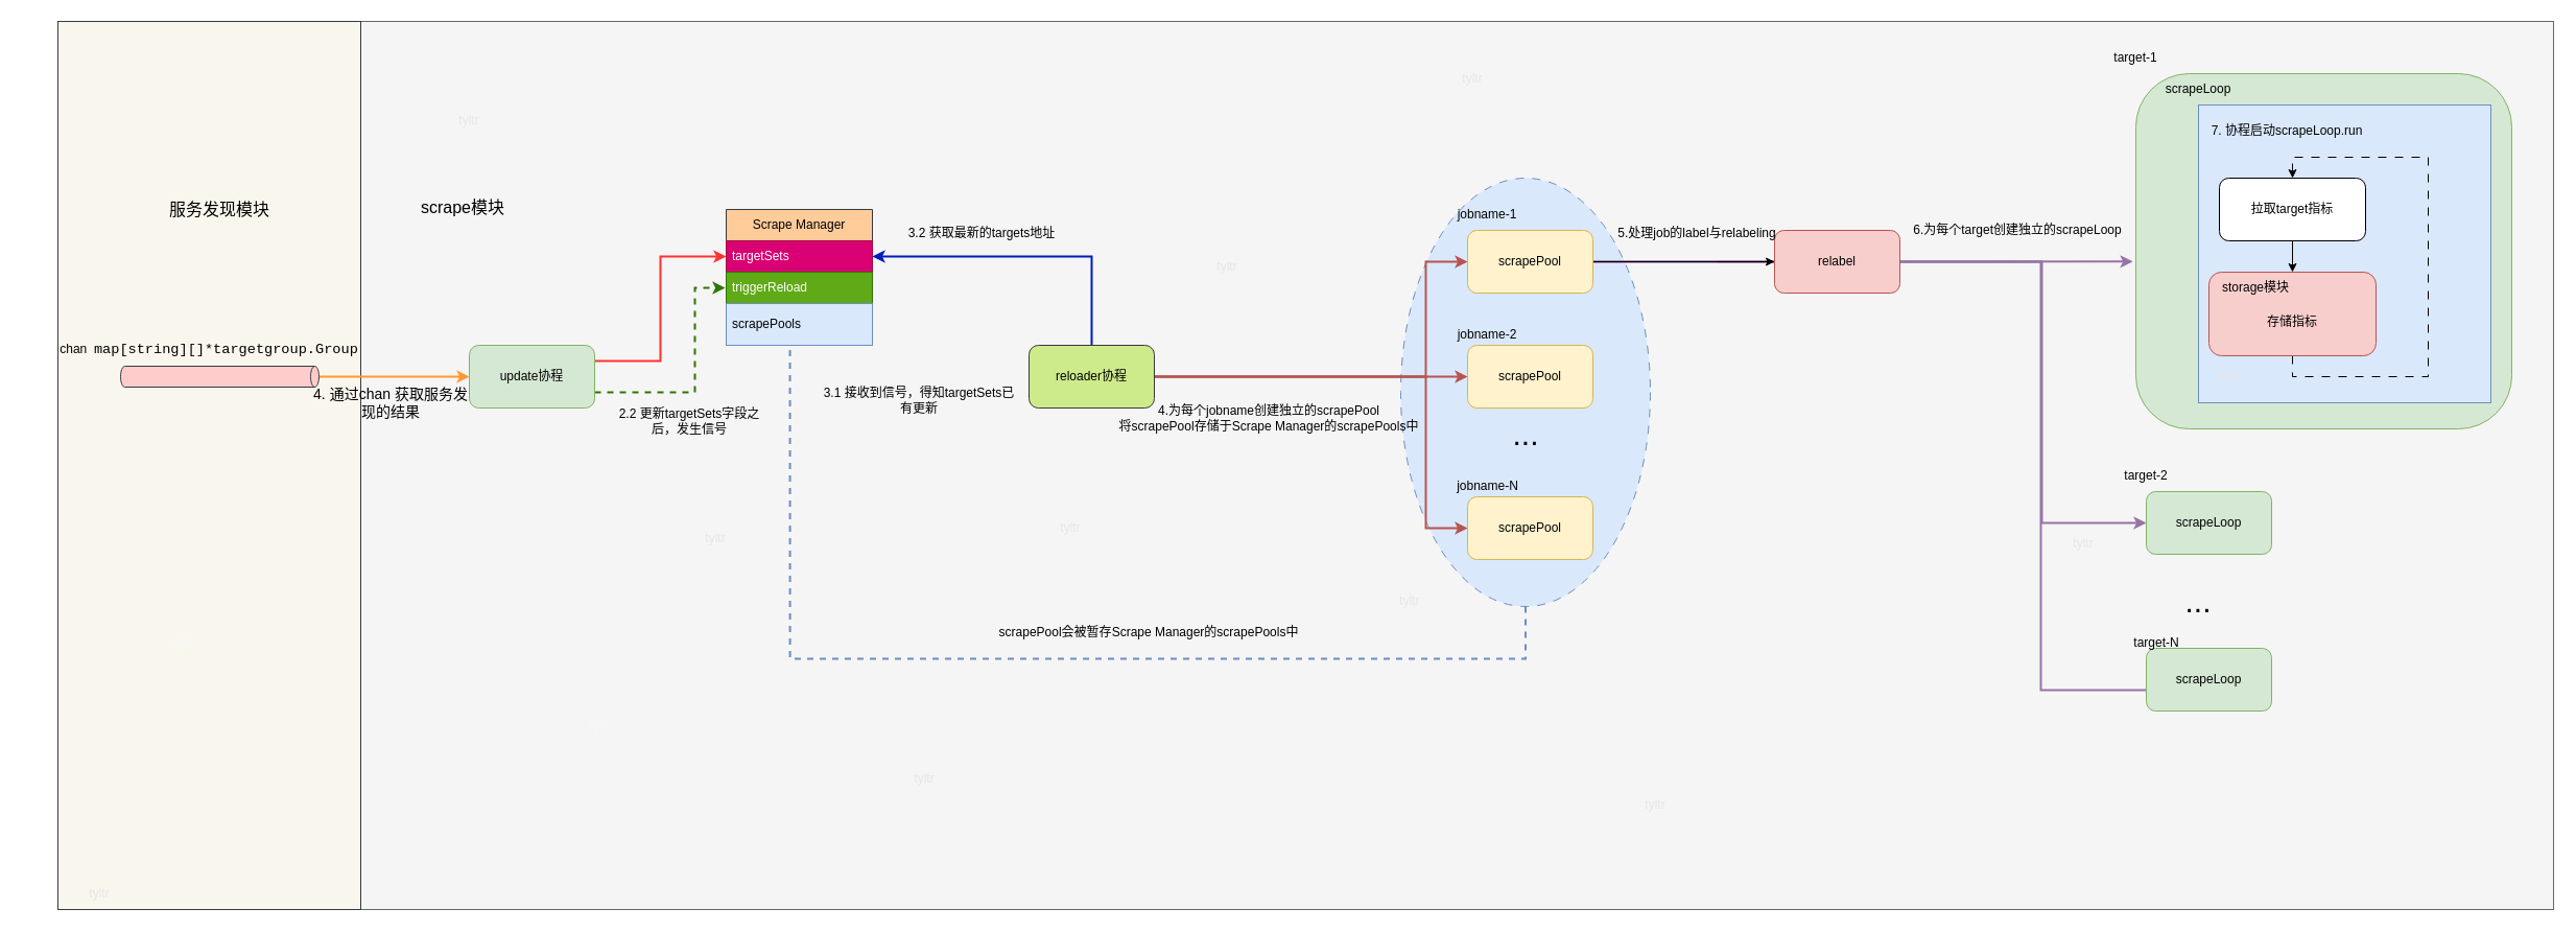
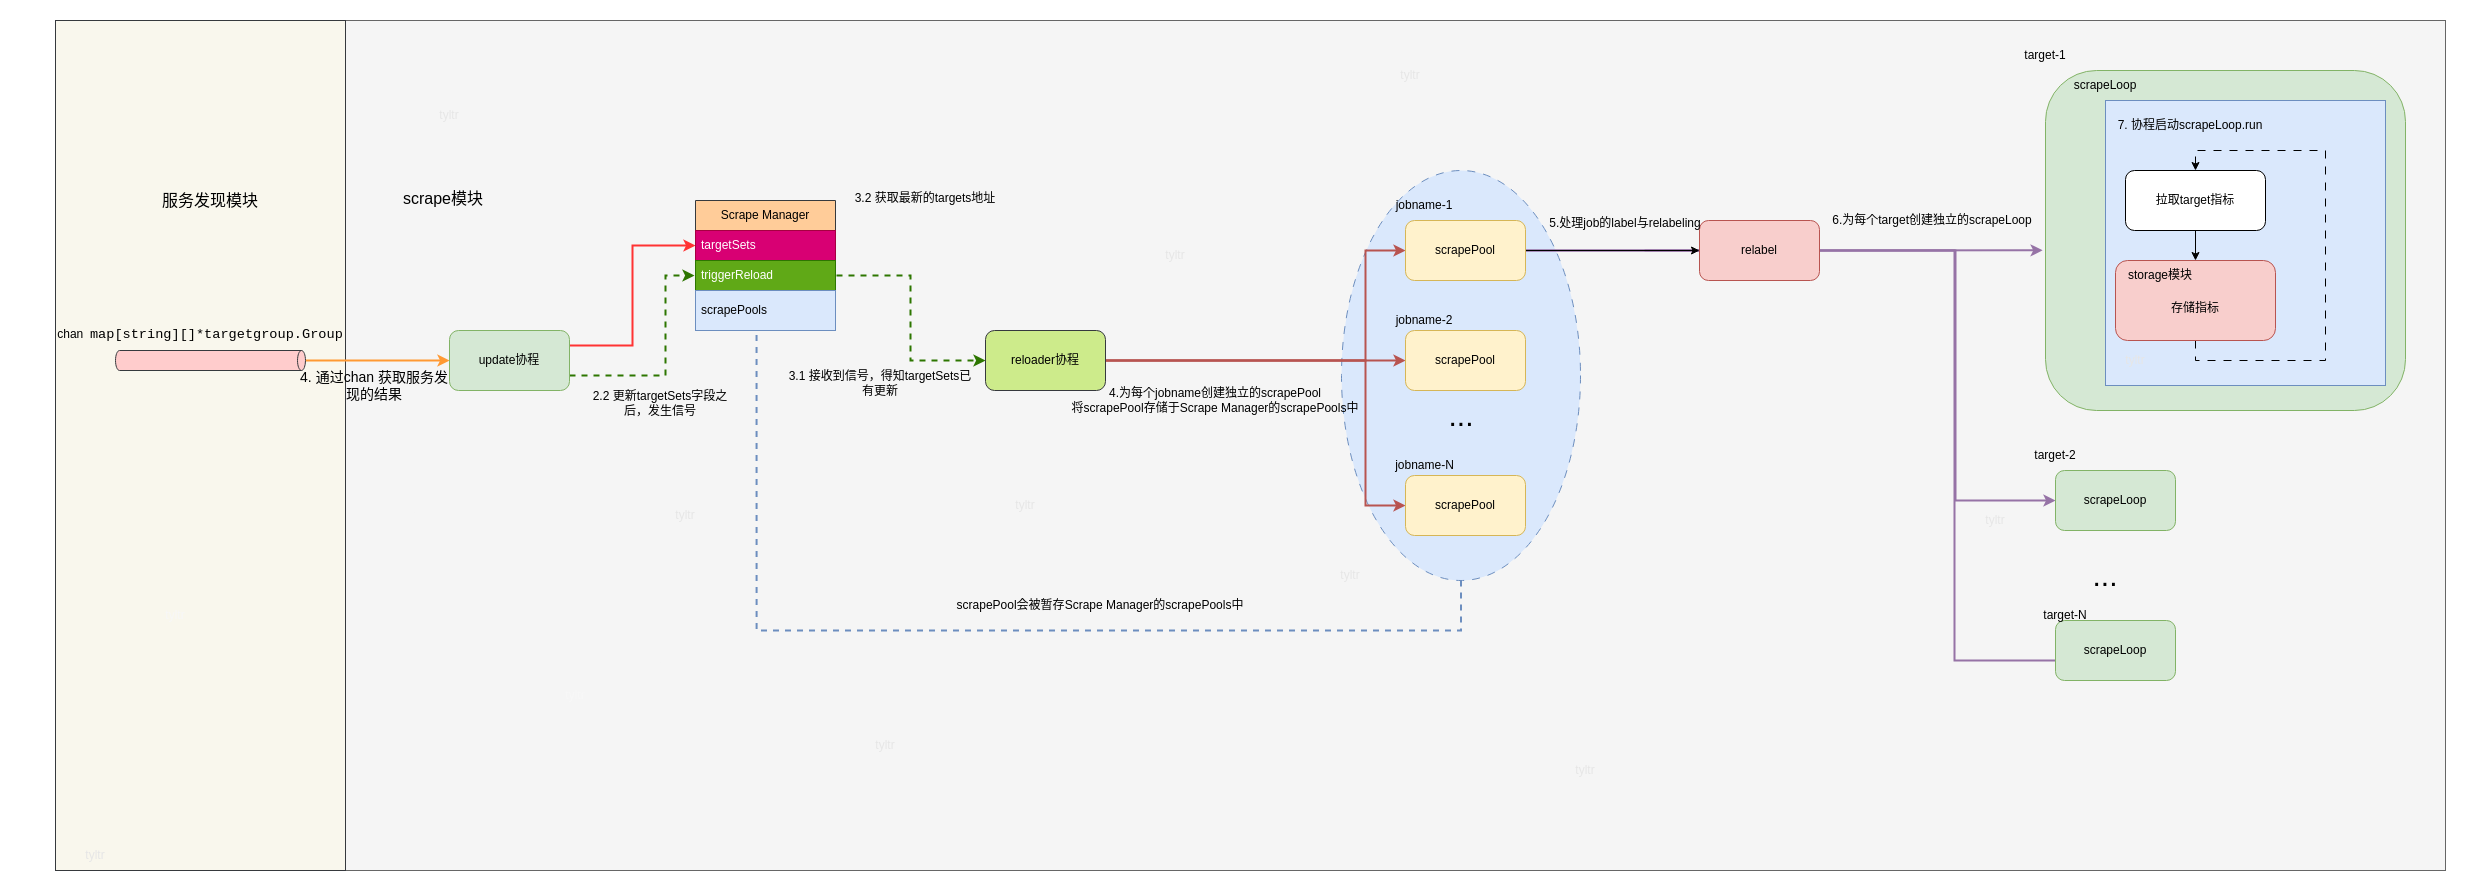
- <mxCell id="25" value="3.2 获取最新的targets地址" style="text;html=1;align=center;verticalAlign=middle;whiteSpace=wrap;rounded=0;" parent="1" vertex="1"><mxGeometry x="865" y="210" width="150" height="25" as="geometry" /></mxCell>
+ <mxCell id="25" value="3.2 获取最新的targets地址" style="text;html=1;align=center;verticalAlign=middle;whiteSpace=wrap;rounded=0;" parent="1" vertex="1"><mxGeometry x="850" y="185" width="150" height="25" as="geometry" /></mxCell>
- <mxCell id="17" style="edgeStyle=orthogonalEdgeStyle;rounded=0;orthogonalLoop=1;jettySize=auto;html=1;exitX=0.5;exitY=0;exitDx=0;exitDy=0;fillColor=#0050ef;strokeColor=#001DBC;strokeWidth=2;" parent="1" source="22" target="13" edge="1"><mxGeometry relative="1" as="geometry" /></mxCell>
+ <mxCell id="23" style="edgeStyle=orthogonalEdgeStyle;rounded=0;orthogonalLoop=1;jettySize=auto;html=1;exitX=1;exitY=0.5;exitDx=0;exitDy=0;entryX=0;entryY=0.5;entryDx=0;entryDy=0;dashed=1;strokeWidth=2;fillColor=#60a917;strokeColor=#2D7600;" parent="1" source="14" target="22" edge="1"><mxGeometry relative="1" as="geometry" /></mxCell>
